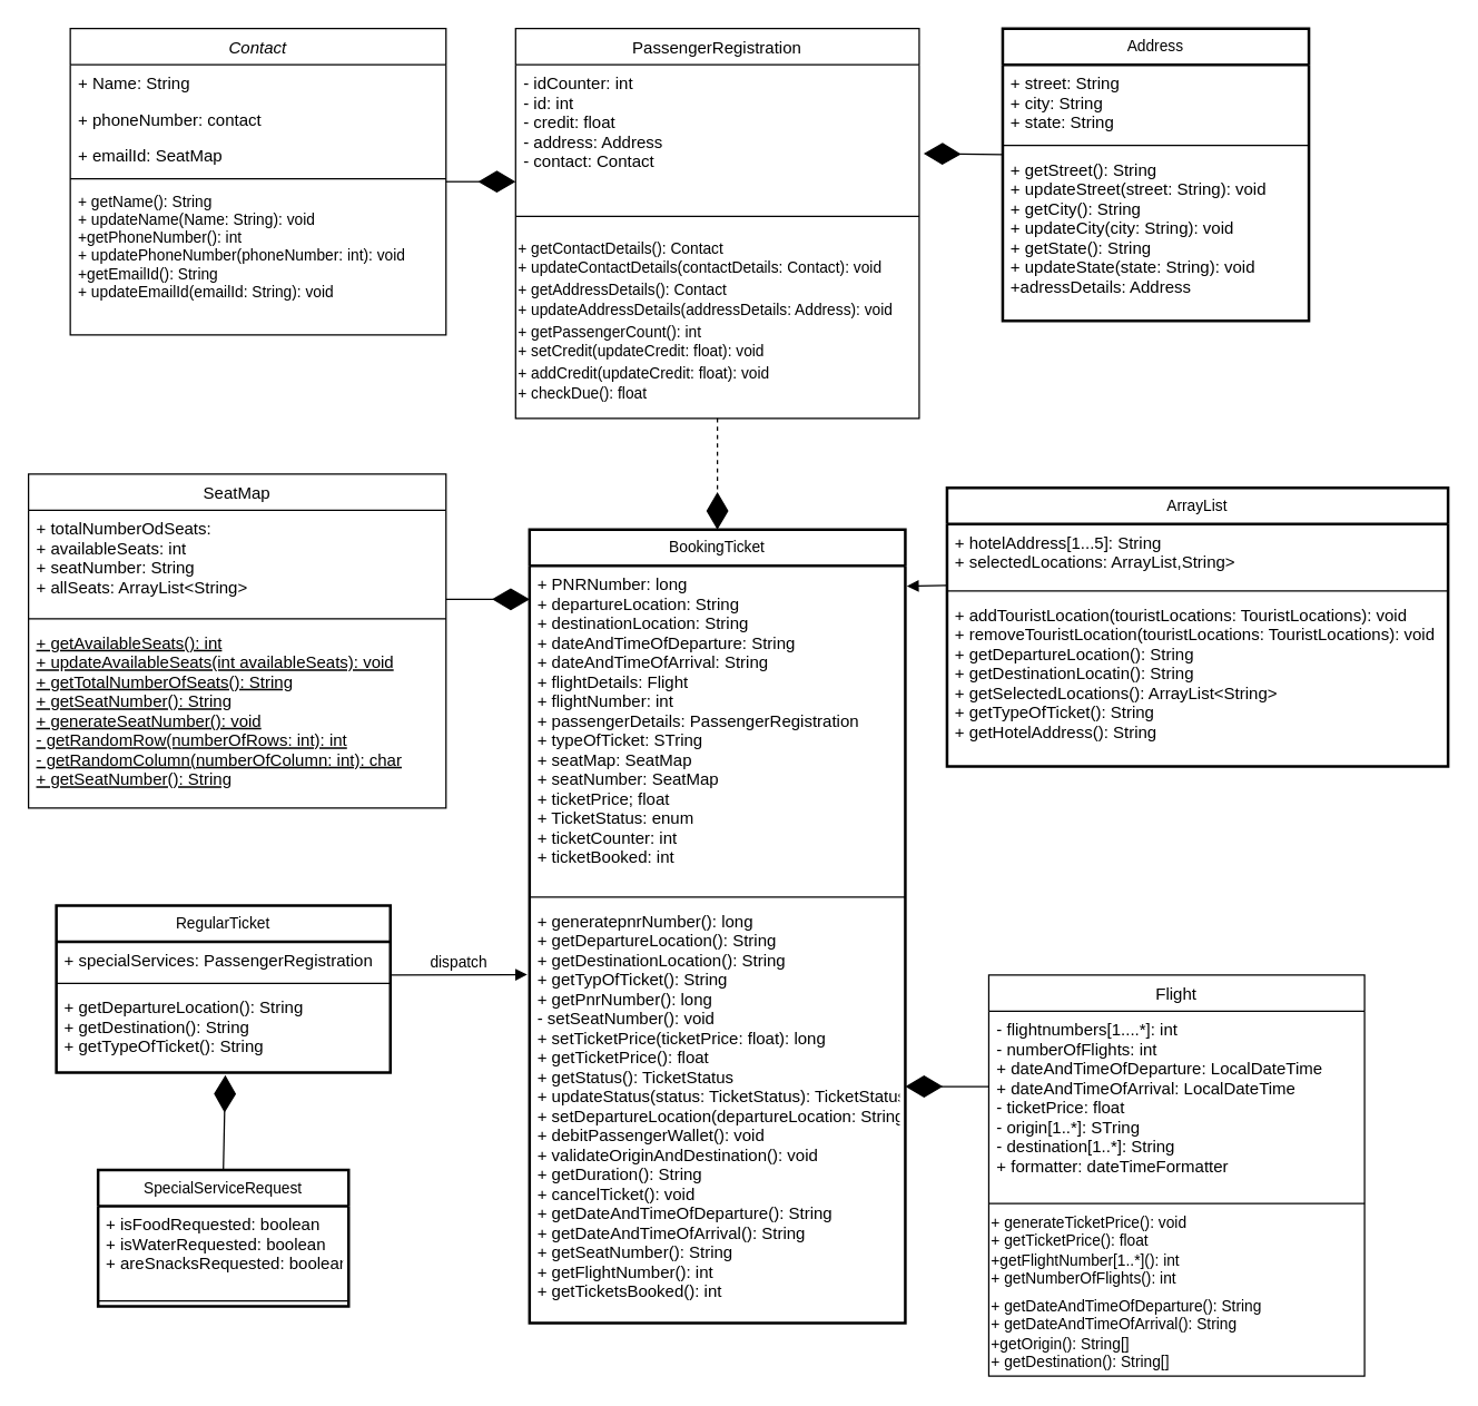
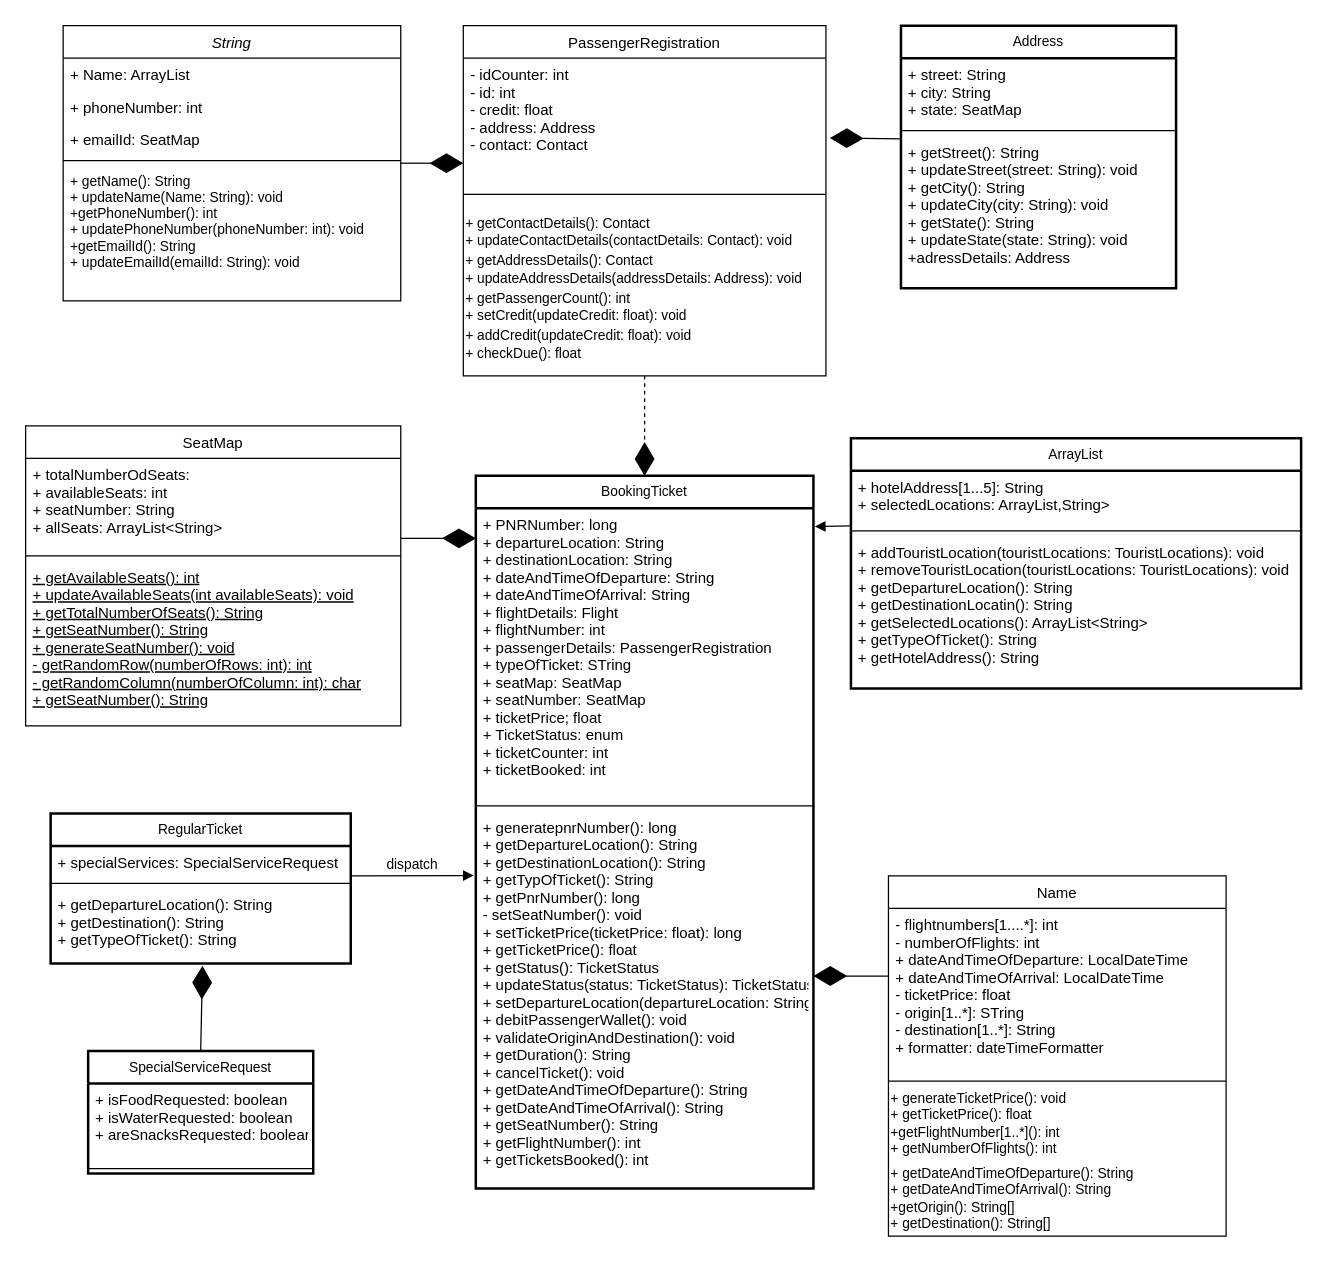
- <mxCell id="2" value="Contact" style="swimlane;fontStyle=2;align=center;verticalAlign=top;childLayout=stackLayout;horizontal=1;startSize=26;horizontalStack=0;resizeParent=1;resizeLast=0;collapsible=1;marginBottom=0;rounded=0;shadow=0;strokeWidth=1;" parent="1" vertex="1"><mxGeometry x="50" width="270" height="220" as="geometry" y="20"><mxRectangle x="230" y="140" width="160" height="26" as="alternateBounds" /></mxGeometry></mxCell>
+ <mxCell id="2" value="String" style="swimlane;fontStyle=2;align=center;verticalAlign=top;childLayout=stackLayout;horizontal=1;startSize=26;horizontalStack=0;resizeParent=1;resizeLast=0;collapsible=1;marginBottom=0;rounded=0;shadow=0;strokeWidth=1;" parent="1" vertex="1"><mxGeometry x="50" width="270" height="220" as="geometry" y="20"><mxRectangle x="230" y="140" width="160" height="26" as="alternateBounds" /></mxGeometry></mxCell>
- <mxCell id="3" value="+ Name: String" style="text;align=left;verticalAlign=top;spacingLeft=4;spacingRight=4;overflow=hidden;rotatable=0;points=[[0,0.5],[1,0.5]];portConstraint=eastwest;" parent="2" vertex="1"><mxGeometry y="26" width="270" height="26" as="geometry" /></mxCell>
+ <mxCell id="3" value="+ Name: ArrayList" style="text;align=left;verticalAlign=top;spacingLeft=4;spacingRight=4;overflow=hidden;rotatable=0;points=[[0,0.5],[1,0.5]];portConstraint=eastwest;" parent="2" vertex="1"><mxGeometry y="26" width="270" height="26" as="geometry" /></mxCell>
- <mxCell id="26" value="+ street: String&#10;+ city: String&#10;+ state: String" style="text;strokeColor=none;fillColor=none;align=left;verticalAlign=top;spacingLeft=4;spacingRight=4;overflow=hidden;rotatable=0;points=[[0,0.5],[1,0.5]];portConstraint=eastwest;" vertex="1" parent="25"><mxGeometry y="26" width="220" height="54" as="geometry" /></mxCell>
+ <mxCell id="26" value="+ street: String&#10;+ city: String&#10;+ state: SeatMap" style="text;strokeColor=none;fillColor=none;align=left;verticalAlign=top;spacingLeft=4;spacingRight=4;overflow=hidden;rotatable=0;points=[[0,0.5],[1,0.5]];portConstraint=eastwest;" vertex="1" parent="25"><mxGeometry y="26" width="220" height="54" as="geometry" /></mxCell>
- <mxCell id="4" value="+ phoneNumber: contact" style="text;align=left;verticalAlign=top;spacingLeft=4;spacingRight=4;overflow=hidden;rotatable=0;points=[[0,0.5],[1,0.5]];portConstraint=eastwest;rounded=0;shadow=0;html=0;" parent="2" vertex="1"><mxGeometry y="52" width="270" height="26" as="geometry" /></mxCell>
+ <mxCell id="4" value="+ phoneNumber: int" style="text;align=left;verticalAlign=top;spacingLeft=4;spacingRight=4;overflow=hidden;rotatable=0;points=[[0,0.5],[1,0.5]];portConstraint=eastwest;rounded=0;shadow=0;html=0;" parent="2" vertex="1"><mxGeometry y="52" width="270" height="26" as="geometry" /></mxCell>
- <mxCell id="31" value="+ specialServices: PassengerRegistration" style="text;strokeColor=none;fillColor=none;align=left;verticalAlign=top;spacingLeft=4;spacingRight=4;overflow=hidden;rotatable=0;points=[[0,0.5],[1,0.5]];portConstraint=eastwest;" vertex="1" parent="30"><mxGeometry y="26" width="240" height="26" as="geometry" /></mxCell>
+ <mxCell id="31" value="+ specialServices: SpecialServiceRequest" style="text;strokeColor=none;fillColor=none;align=left;verticalAlign=top;spacingLeft=4;spacingRight=4;overflow=hidden;rotatable=0;points=[[0,0.5],[1,0.5]];portConstraint=eastwest;" vertex="1" parent="30"><mxGeometry y="26" width="240" height="26" as="geometry" /></mxCell>
- <mxCell id="12" value="Flight" style="swimlane;fontStyle=0;align=center;verticalAlign=top;childLayout=stackLayout;horizontal=1;startSize=26;horizontalStack=0;resizeParent=1;resizeLast=0;collapsible=1;marginBottom=0;rounded=0;shadow=0;strokeWidth=1;" parent="1" vertex="1"><mxGeometry x="710" y="700" width="270" height="288" as="geometry"><mxRectangle x="340" y="380" width="170" height="26" as="alternateBounds" /></mxGeometry></mxCell>
+ <mxCell id="12" value="Name" style="swimlane;fontStyle=0;align=center;verticalAlign=top;childLayout=stackLayout;horizontal=1;startSize=26;horizontalStack=0;resizeParent=1;resizeLast=0;collapsible=1;marginBottom=0;rounded=0;shadow=0;strokeWidth=1;" parent="1" vertex="1"><mxGeometry x="710" y="700" width="270" height="288" as="geometry"><mxRectangle x="340" y="380" width="170" height="26" as="alternateBounds" /></mxGeometry></mxCell>
